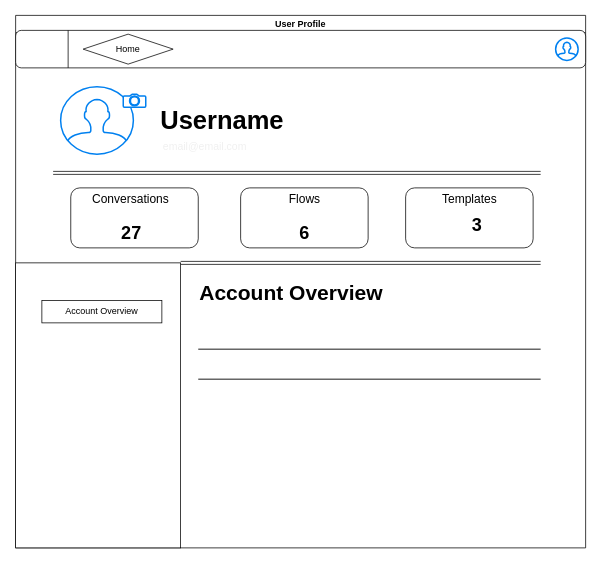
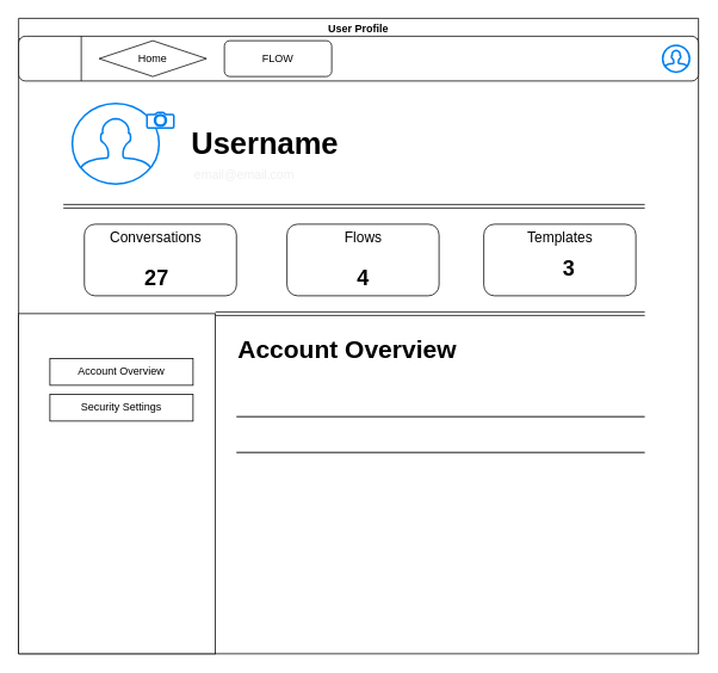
+ <mxCell id="6" value="FLOW" style="rounded=1;whiteSpace=wrap;html=1;" vertex="1" parent="2"><mxGeometry x="230" y="25" width="120" height="40" as="geometry" /></mxCell>
- <mxCell id="18" value="6" style="text;strokeColor=none;fillColor=none;html=1;fontSize=24;fontStyle=1;verticalAlign=middle;align=center;" vertex="1" parent="2"><mxGeometry x="335" y="270" width="100" height="40" as="geometry" /></mxCell>
+ <mxCell id="18" value="4" style="text;strokeColor=none;fillColor=none;html=1;fontSize=24;fontStyle=1;verticalAlign=middle;align=center;" vertex="1" parent="2"><mxGeometry x="335" y="270" width="100" height="40" as="geometry" /></mxCell>
+ <mxCell id="33" value="Security Settings" style="rounded=0;whiteSpace=wrap;html=1;" vertex="1" parent="1"><mxGeometry x="55" y="440" width="160" height="30" as="geometry" /></mxCell>
